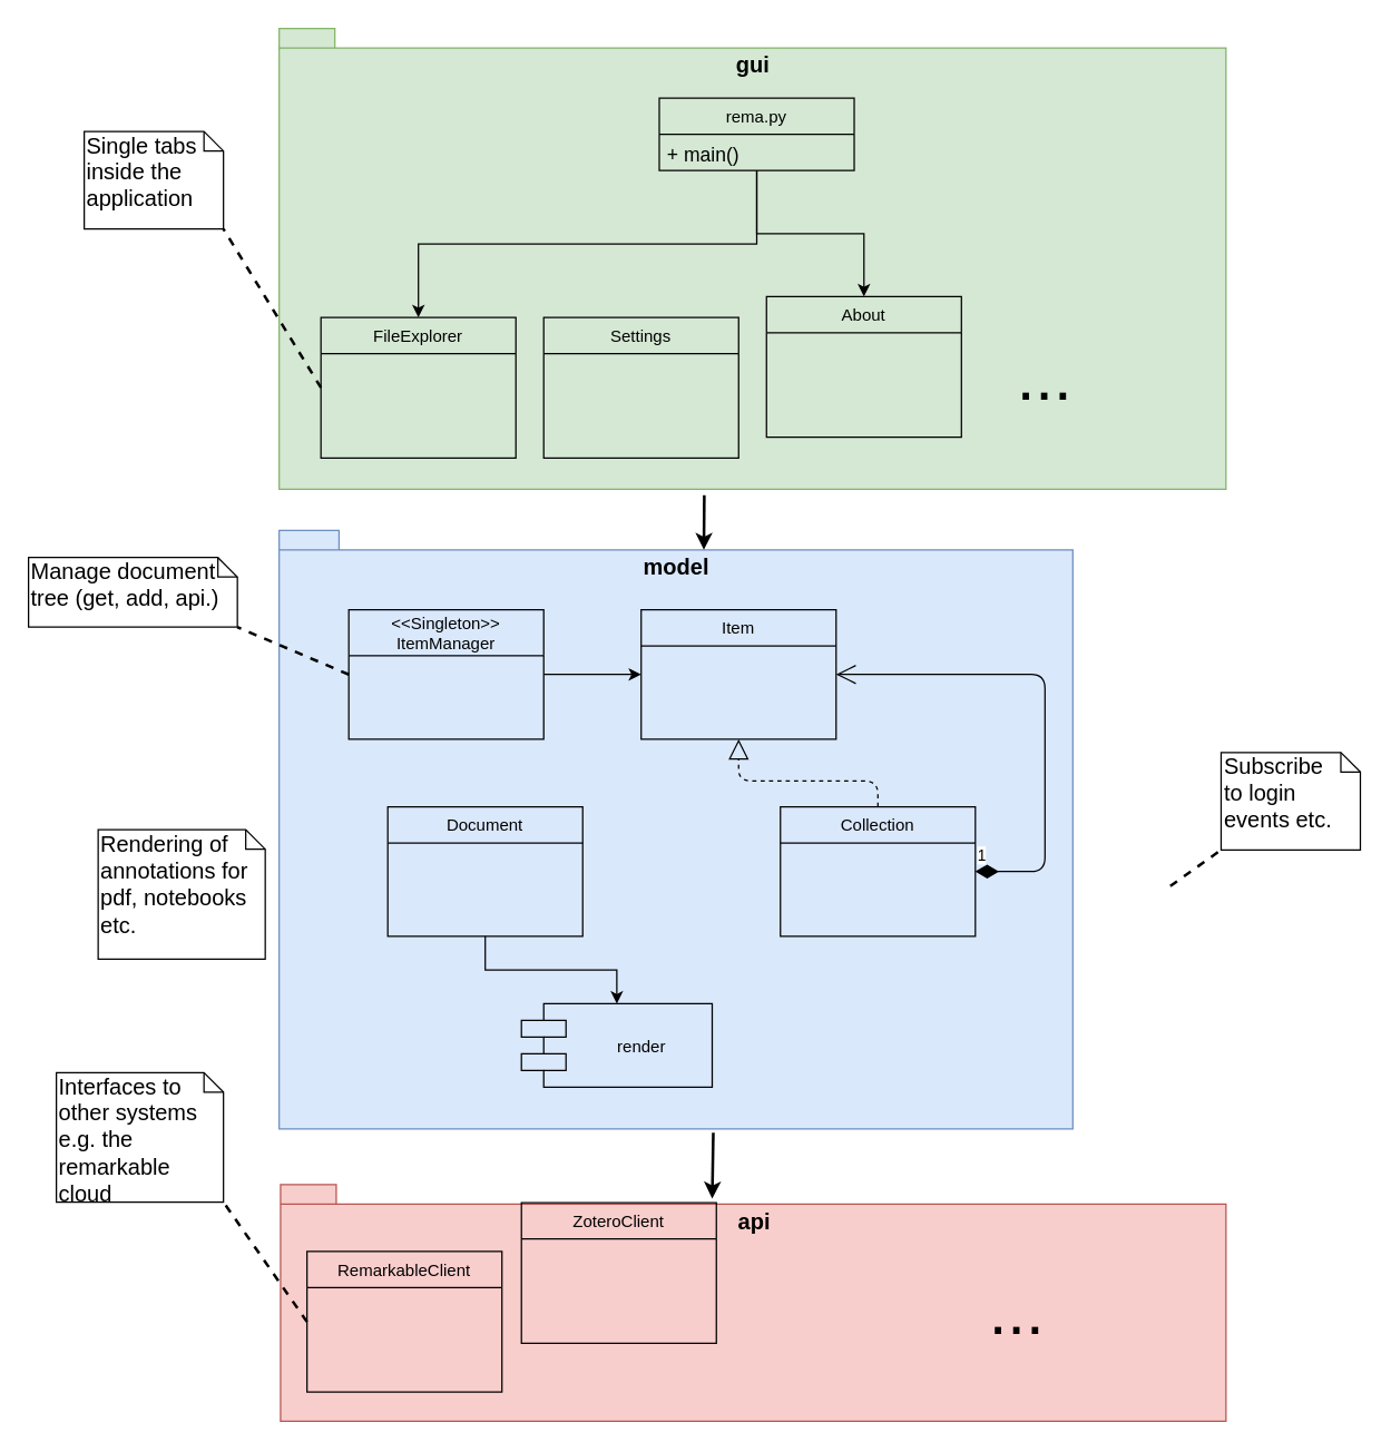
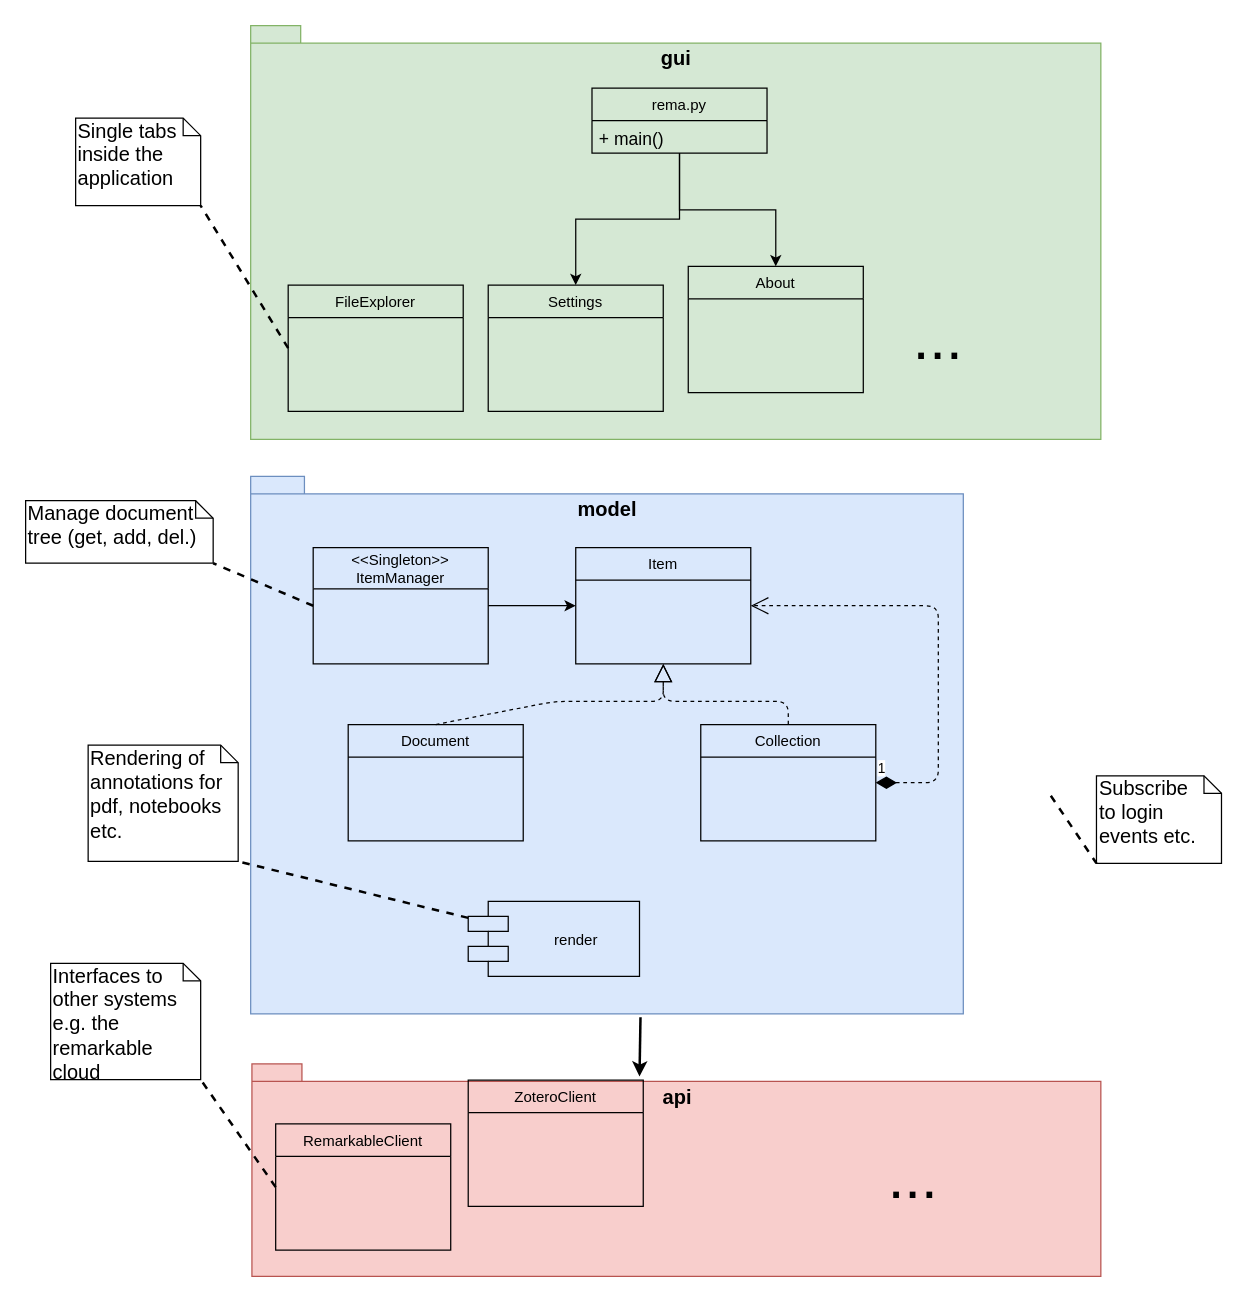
- <mxCell id="34" style="edgeStyle=orthogonalEdgeStyle;rounded=0;orthogonalLoop=1;jettySize=auto;html=1;exitX=0.5;exitY=1;exitDx=0;exitDy=0;" parent="1" source="32" target="5" edge="1"><mxGeometry relative="1" as="geometry"><mxPoint x="400" y="494" as="sourcePoint" /><mxPoint x="470" y="494" as="targetPoint" /></mxGeometry></mxCell>
+ <mxCell id="35" style="edgeStyle=orthogonalEdgeStyle;rounded=0;orthogonalLoop=1;jettySize=auto;html=1;exitX=0.5;exitY=1;exitDx=0;exitDy=0;entryX=0.5;entryY=0;entryDx=0;entryDy=0;" parent="1" source="32" target="6" edge="1"><mxGeometry relative="1" as="geometry"><mxPoint x="560" y="181" as="sourcePoint" /><mxPoint x="310" y="237.5" as="targetPoint" /></mxGeometry></mxCell>
- <mxCell id="22" value="" style="endArrow=classic;html=1;entryX=0;entryY=0;entryDx=305;entryDy=14;entryPerimeter=0;exitX=0.449;exitY=1.013;exitDx=0;exitDy=0;exitPerimeter=0;strokeWidth=2;" parent="1" source="2" target="3" edge="1"><mxGeometry width="50" height="50" relative="1" as="geometry"><mxPoint x="200" y="1090.5" as="sourcePoint" /><mxPoint x="250" y="1040.5" as="targetPoint" /></mxGeometry></mxCell>
- <mxCell id="26" value="Manage document tree (get, add, api.)" style="shape=note;whiteSpace=wrap;html=1;size=14;verticalAlign=top;align=left;spacingTop=-6;fillColor=none;fontSize=16;" parent="1" vertex="1"><mxGeometry x="20" y="400" width="150" height="50" as="geometry" /></mxCell>
+ <mxCell id="26" value="Manage document tree (get, add, del.)" style="shape=note;whiteSpace=wrap;html=1;size=14;verticalAlign=top;align=left;spacingTop=-6;fillColor=none;fontSize=16;" parent="1" vertex="1"><mxGeometry x="20" y="400" width="150" height="50" as="geometry" /></mxCell>
- <mxCell id="16" value="1" style="endArrow=open;html=1;endSize=12;startArrow=diamondThin;startSize=14;startFill=1;edgeStyle=orthogonalEdgeStyle;align=left;verticalAlign=bottom;exitX=1;exitY=0.5;exitDx=0;exitDy=0;entryX=1;entryY=0.5;entryDx=0;entryDy=0;" parent="1" source="13" target="10" edge="1"><mxGeometry x="-1" y="3" relative="1" as="geometry"><mxPoint x="200" y="1040.5" as="sourcePoint" /><mxPoint x="360" y="1040.5" as="targetPoint" /><Array as="points"><mxPoint x="750" y="625.5" /><mxPoint x="750" y="484.5" /></Array></mxGeometry></mxCell>
+ <mxCell id="16" value="1" style="endArrow=open;html=1;endSize=12;startArrow=diamondThin;startSize=14;startFill=1;edgeStyle=orthogonalEdgeStyle;align=left;verticalAlign=bottom;exitX=1;exitY=0.5;exitDx=0;exitDy=0;entryX=1;entryY=0.5;entryDx=0;entryDy=0;dashed=1;" parent="1" source="13" target="10" edge="1"><mxGeometry x="-1" y="3" relative="1" as="geometry"><mxPoint x="200" y="1040.5" as="sourcePoint" /><mxPoint x="360" y="1040.5" as="targetPoint" /><Array as="points"><mxPoint x="750" y="625.5" /><mxPoint x="750" y="484.5" /></Array></mxGeometry></mxCell>
+ <mxCell id="14" value="" style="endArrow=block;dashed=1;endFill=0;endSize=12;html=1;entryX=0.5;entryY=1;entryDx=0;entryDy=0;exitX=0.5;exitY=0;exitDx=0;exitDy=0;" parent="1" source="12" target="10" edge="1"><mxGeometry width="160" relative="1" as="geometry"><mxPoint x="200" y="1040.5" as="sourcePoint" /><mxPoint x="360" y="1040.5" as="targetPoint" /><Array as="points"><mxPoint x="443" y="560.5" /><mxPoint x="530" y="560.5" /></Array></mxGeometry></mxCell>
- <mxCell id="24" value="Subscribe &lt;br&gt;to&amp;nbsp;login events etc." style="shape=note;whiteSpace=wrap;html=1;size=14;verticalAlign=top;align=left;spacingTop=-6;fillColor=none;fontSize=16;" parent="1" vertex="1"><mxGeometry x="876.5" y="540" width="100" height="70" as="geometry" /></mxCell>
+ <mxCell id="24" value="Subscribe &lt;br&gt;to&amp;nbsp;login events etc." style="shape=note;whiteSpace=wrap;html=1;size=14;verticalAlign=top;align=left;spacingTop=-6;fillColor=none;fontSize=16;" parent="1" vertex="1"><mxGeometry x="876.5" y="620" width="100" height="70" as="geometry" /></mxCell>
- <mxCell id="11" style="edgeStyle=orthogonalEdgeStyle;rounded=0;orthogonalLoop=1;jettySize=auto;html=1;" parent="1" source="12" target="17" edge="1"><mxGeometry relative="1" as="geometry" /></mxCell>
+ <mxCell id="29" value="" style="endArrow=none;dashed=1;html=1;strokeWidth=2;fontSize=16;entryX=1;entryY=1;entryDx=0;entryDy=0;entryPerimeter=0;" parent="1" source="17" target="28" edge="1"><mxGeometry width="50" height="50" relative="1" as="geometry"><mxPoint x="260" y="494" as="sourcePoint" /><mxPoint x="170" y="440" as="targetPoint" /></mxGeometry></mxCell>
